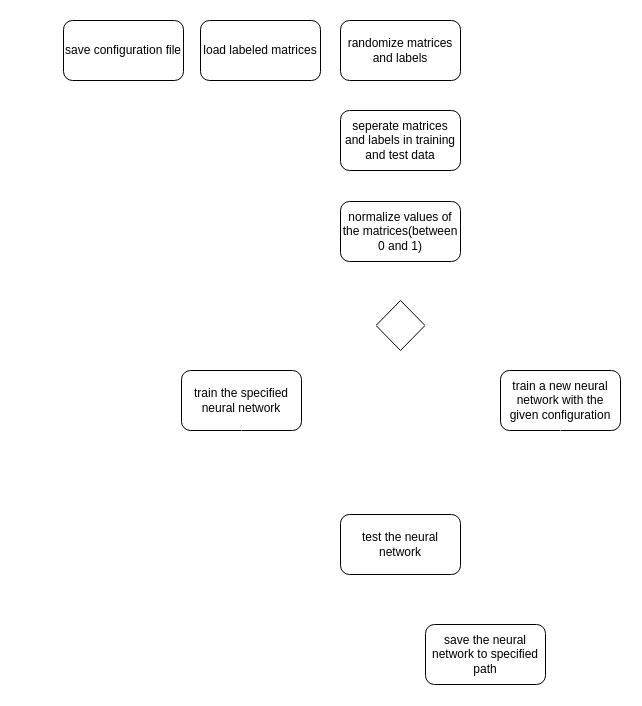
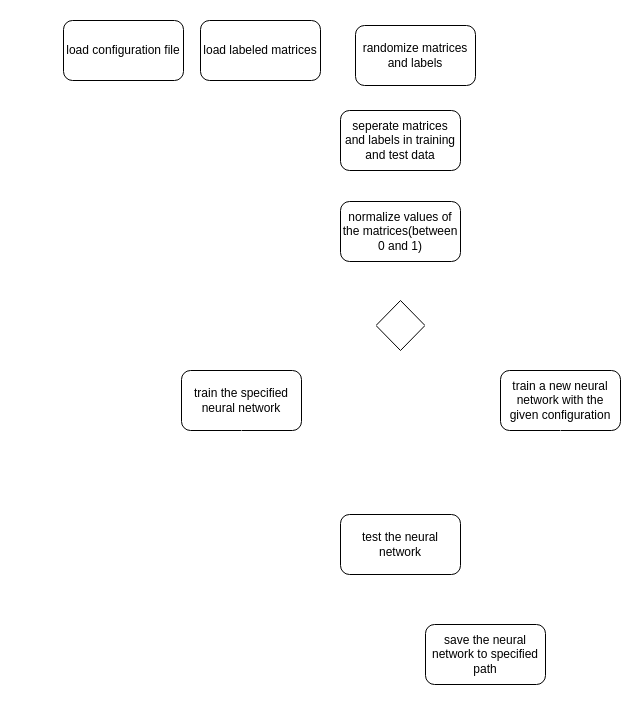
- <mxCell id="26" value="save configuration file" style="rounded=1;whiteSpace=wrap;html=1;" vertex="1" parent="1"><mxGeometry x="63" y="20" width="120" height="60" as="geometry" /></mxCell>
+ <mxCell id="26" value="load configuration file" style="rounded=1;whiteSpace=wrap;html=1;" vertex="1" parent="1"><mxGeometry x="63" y="20" width="120" height="60" as="geometry" /></mxCell>
- <mxCell id="8" value="randomize matrices&lt;br&gt;and labels&lt;br&gt;" style="rounded=1;whiteSpace=wrap;html=1;" vertex="1" parent="1"><mxGeometry x="340" y="20" width="120" height="60" as="geometry" /></mxCell>
+ <mxCell id="8" value="randomize matrices&lt;br&gt;and labels&lt;br&gt;" style="rounded=1;whiteSpace=wrap;html=1;" vertex="1" parent="1"><mxGeometry x="355" y="25" width="120" height="60" as="geometry" /></mxCell>
